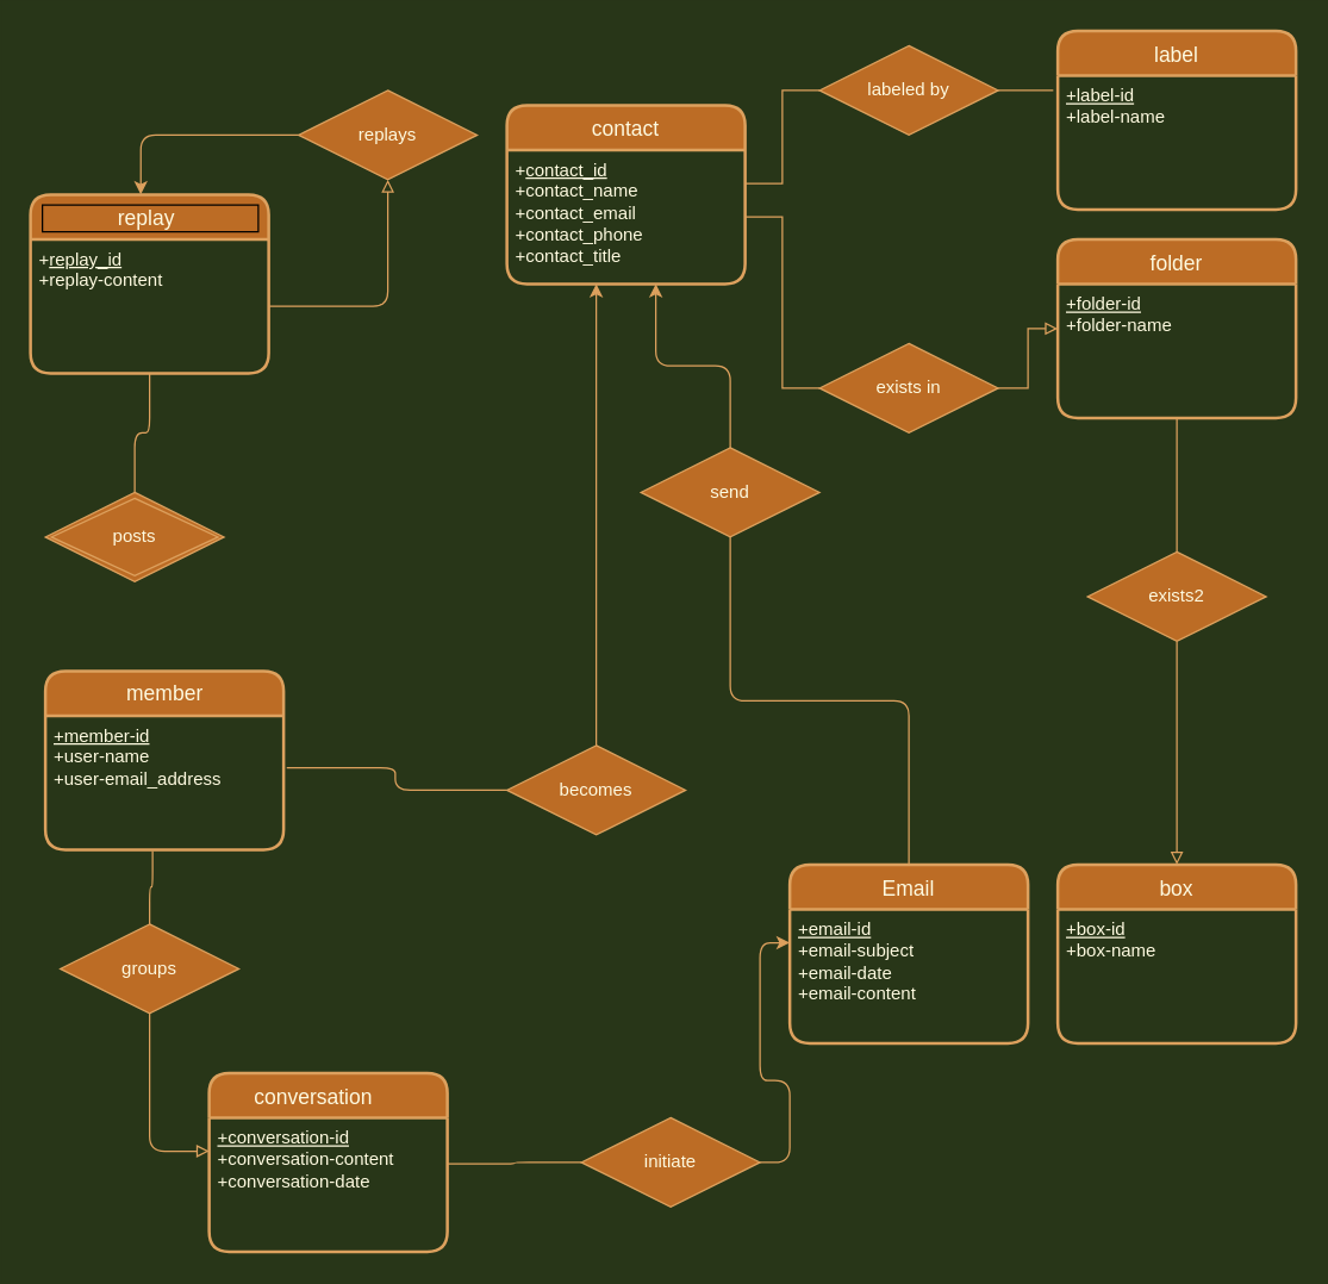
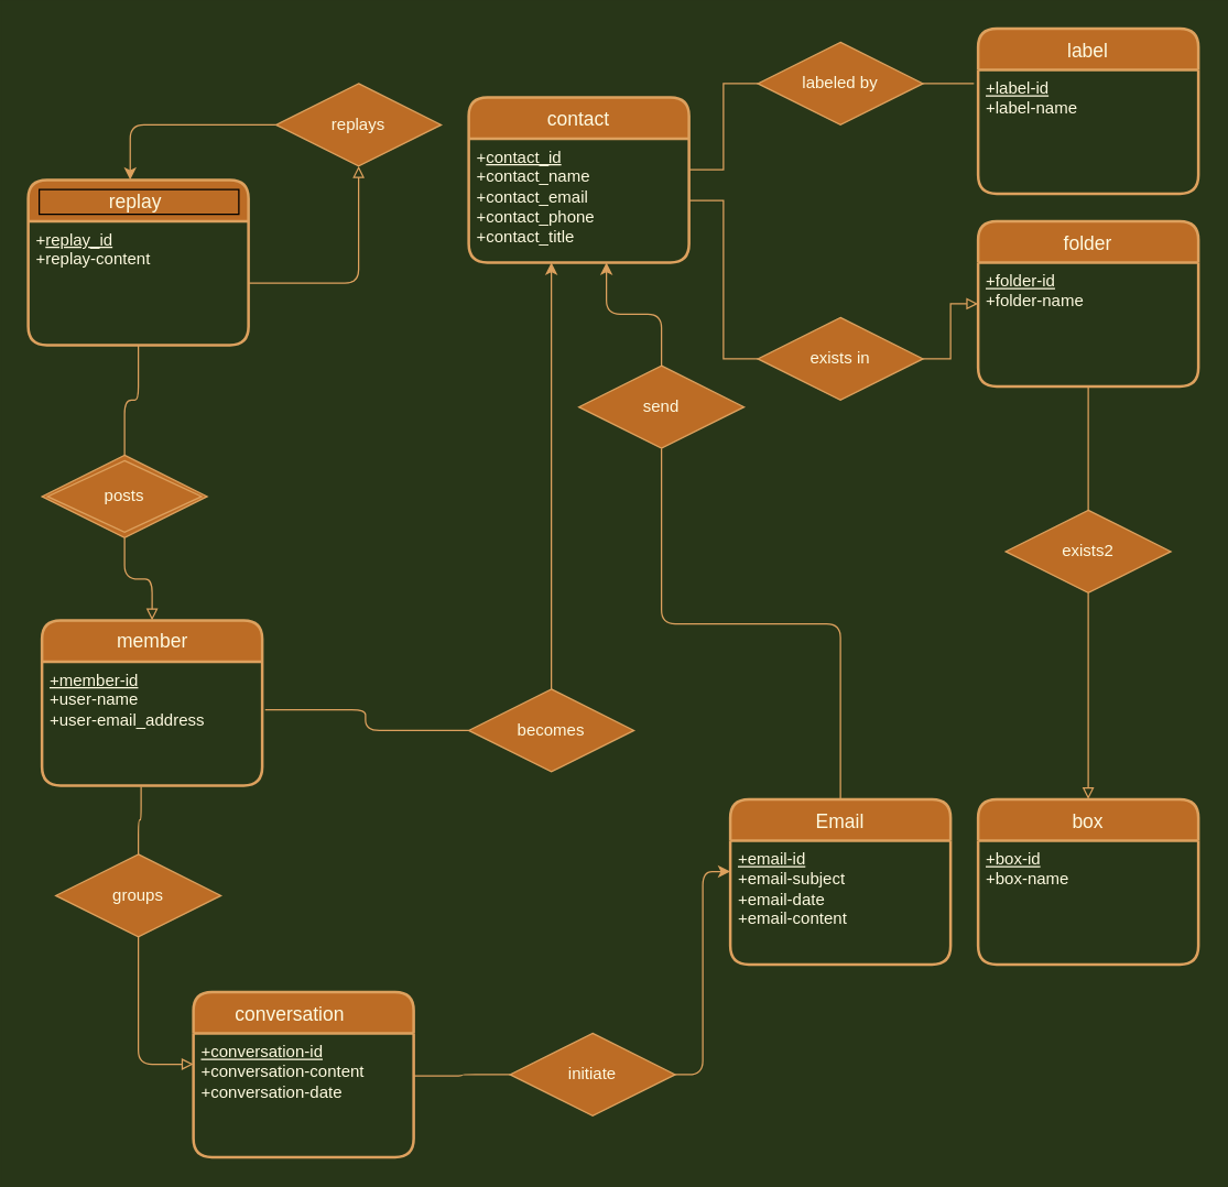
- <mxCell id="25" value="send" style="shape=rhombus;perimeter=rhombusPerimeter;whiteSpace=wrap;html=1;align=center;rounded=0;sketch=0;strokeColor=#DDA15E;fillColor=#BC6C25;fontColor=#FEFAE0;" parent="1" vertex="1"><mxGeometry x="430" y="300" width="120" height="60" as="geometry" /></mxCell>
+ <mxCell id="25" value="send" style="shape=rhombus;perimeter=rhombusPerimeter;whiteSpace=wrap;html=1;align=center;rounded=0;sketch=0;strokeColor=#DDA15E;fillColor=#BC6C25;fontColor=#FEFAE0;" parent="1" vertex="1"><mxGeometry x="420" y="265" width="120" height="60" as="geometry" /></mxCell>
+ <mxCell id="19" style="edgeStyle=orthogonalEdgeStyle;curved=0;rounded=1;sketch=0;orthogonalLoop=1;jettySize=auto;html=1;entryX=0.5;entryY=0;entryDx=0;entryDy=0;endArrow=block;endFill=0;strokeColor=#DDA15E;fillColor=#BC6C25;fontColor=#FEFAE0;labelBackgroundColor=#283618;" parent="1" source="20" target="32" edge="1"><mxGeometry relative="1" as="geometry" /></mxCell>
- <mxCell id="28" value="initiate" style="shape=rhombus;perimeter=rhombusPerimeter;whiteSpace=wrap;html=1;align=center;rounded=0;sketch=0;strokeColor=#DDA15E;fillColor=#BC6C25;fontColor=#FEFAE0;" parent="1" vertex="1"><mxGeometry x="390" y="750" width="120" height="60" as="geometry" /></mxCell>
+ <mxCell id="28" value="initiate" style="shape=rhombus;perimeter=rhombusPerimeter;whiteSpace=wrap;html=1;align=center;rounded=0;sketch=0;strokeColor=#DDA15E;fillColor=#BC6C25;fontColor=#FEFAE0;" parent="1" vertex="1"><mxGeometry x="370" y="750" width="120" height="60" as="geometry" /></mxCell>
